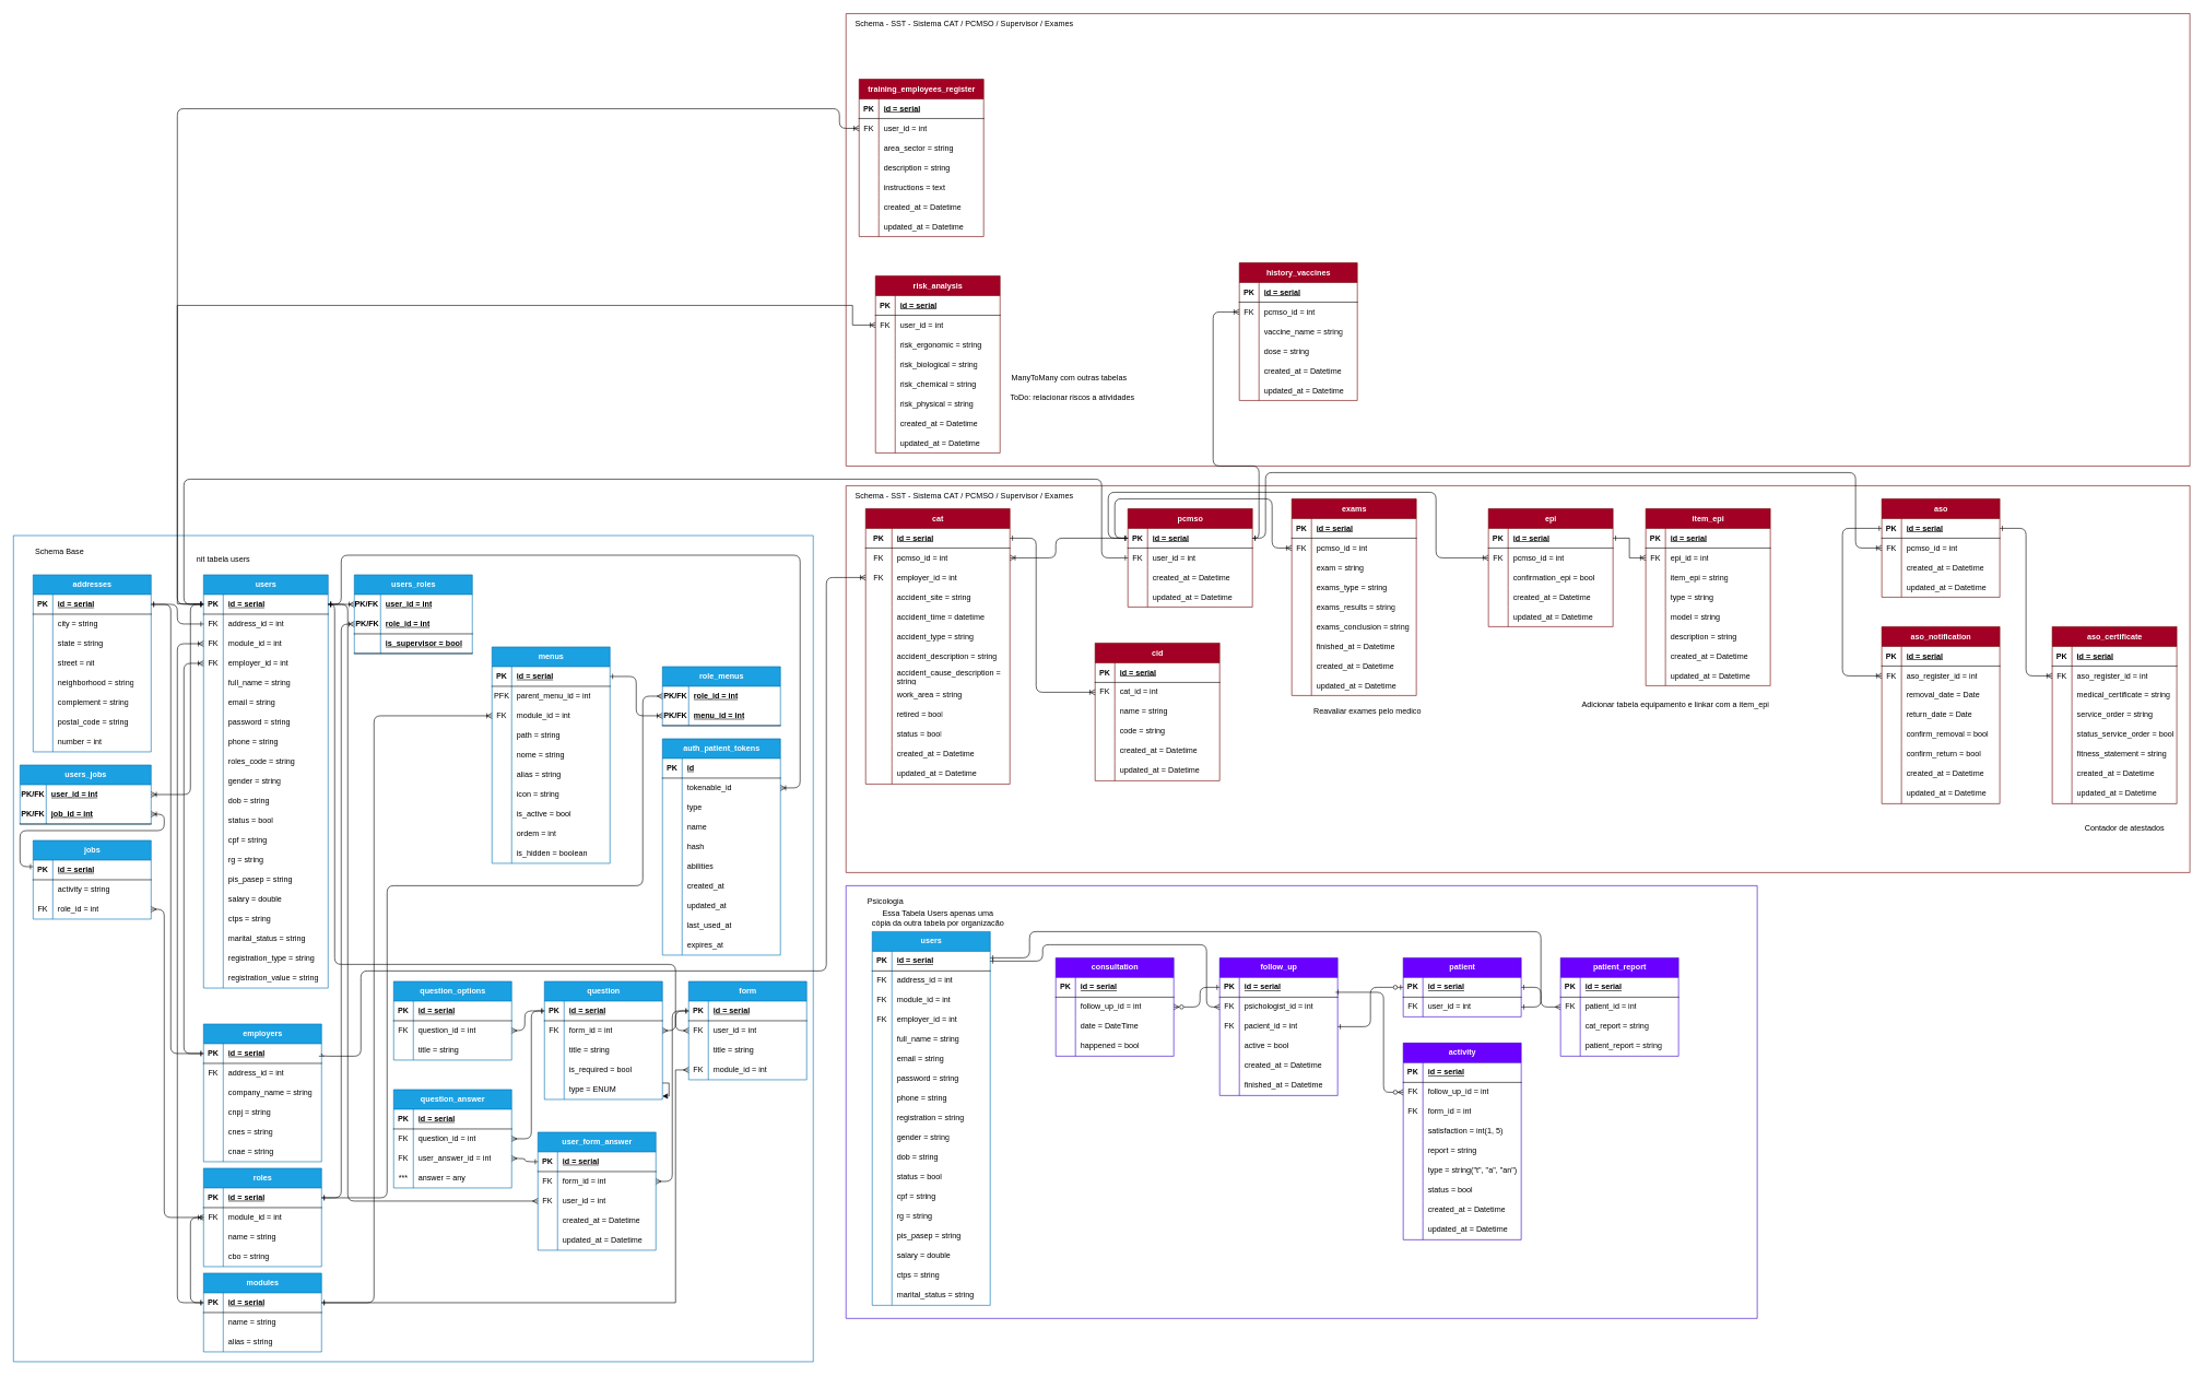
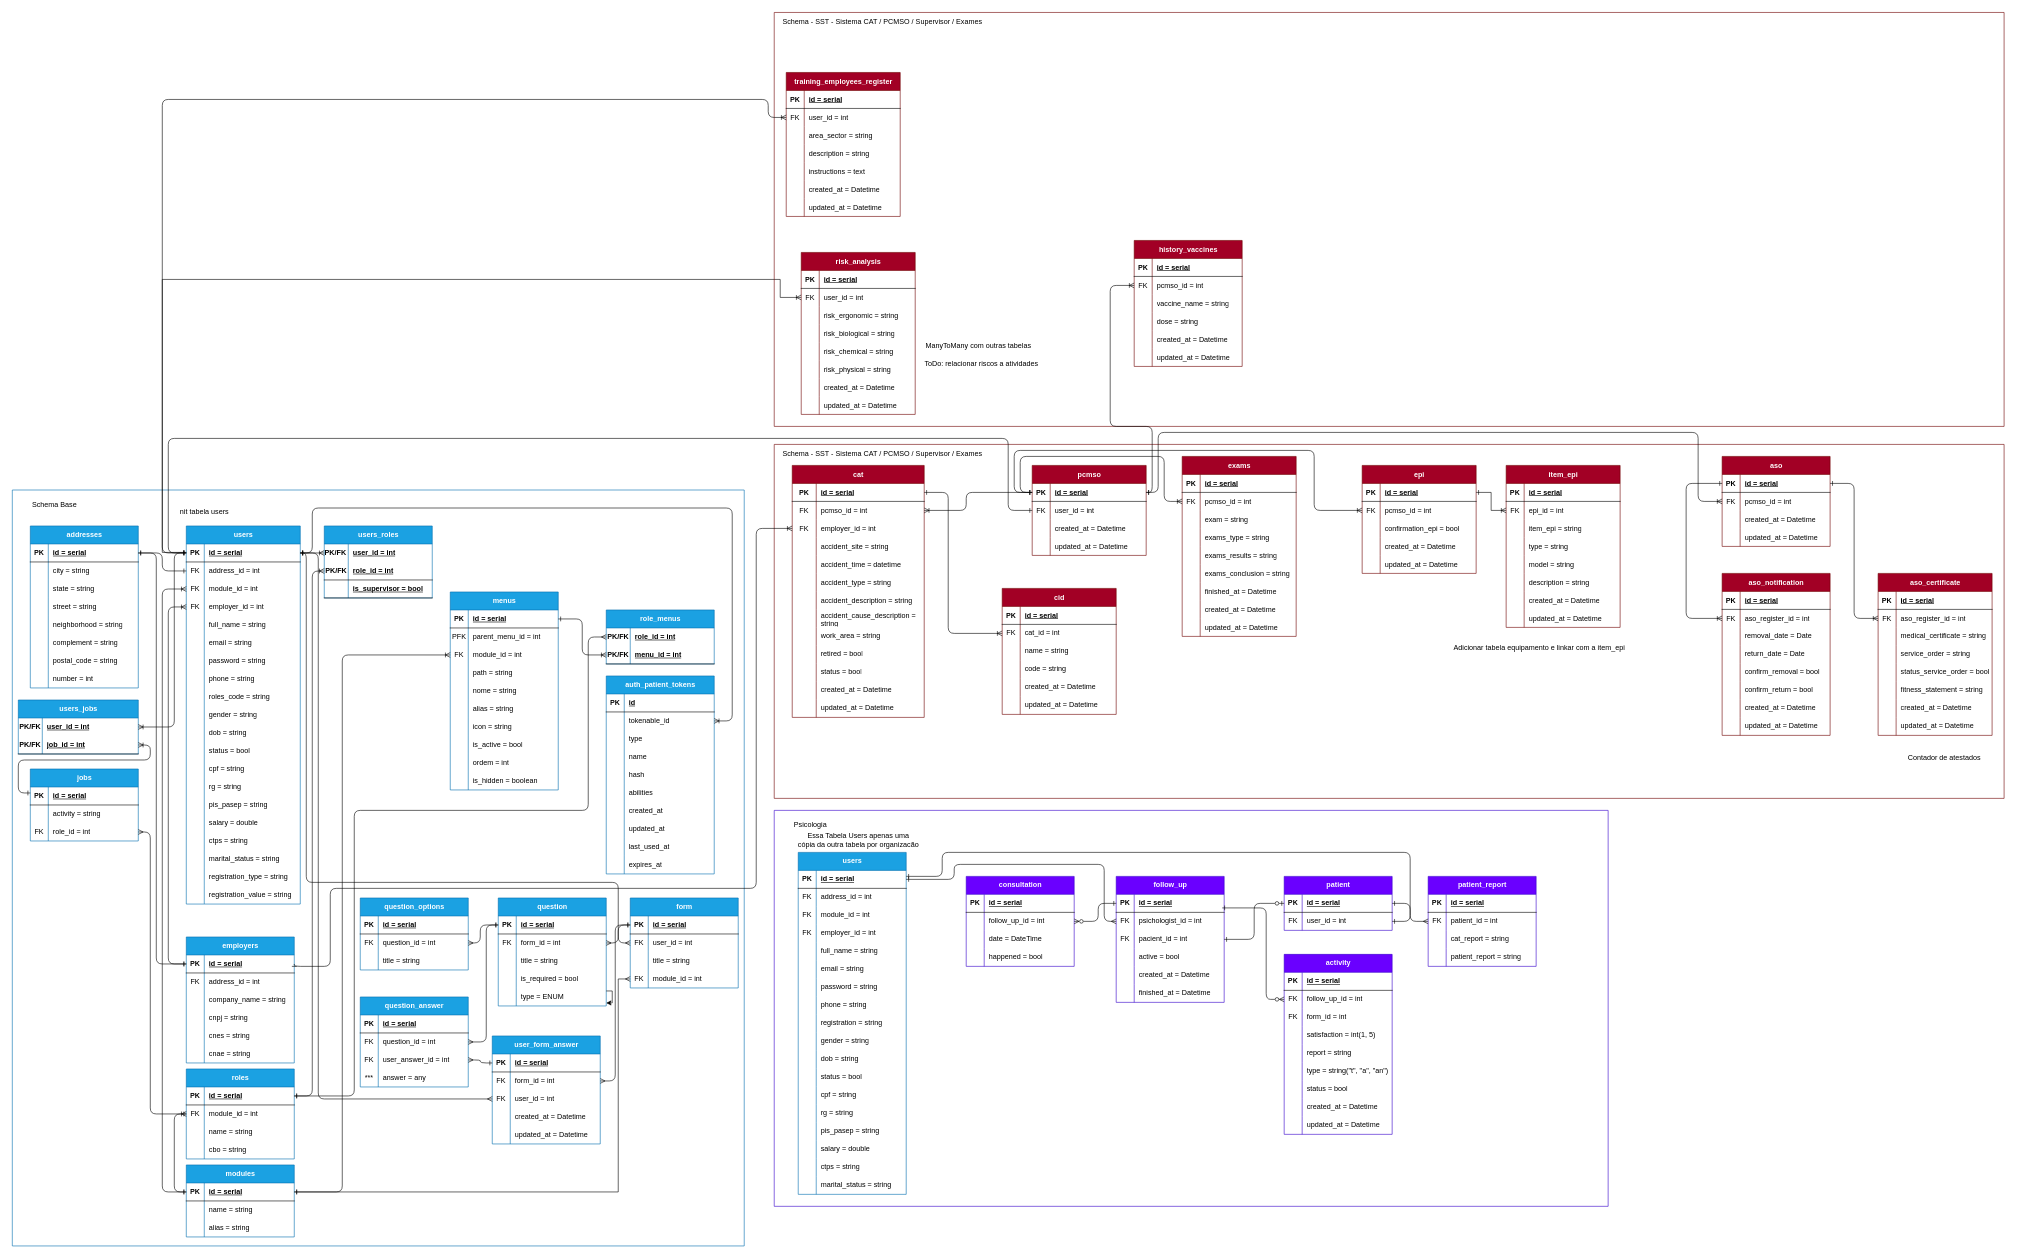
- <mxCell id="416" value="street = nit" style="shape=partialRectangle;connectable=0;fillColor=none;top=0;left=0;bottom=0;right=0;align=left;spacingLeft=6;overflow=hidden;whiteSpace=wrap;html=1;" parent="414" vertex="1"><mxGeometry x="30" width="150" height="30" as="geometry"><mxRectangle width="150" height="30" as="alternateBounds" /></mxGeometry></mxCell>
+ <mxCell id="416" value="street = string" style="shape=partialRectangle;connectable=0;fillColor=none;top=0;left=0;bottom=0;right=0;align=left;spacingLeft=6;overflow=hidden;whiteSpace=wrap;html=1;" parent="414" vertex="1"><mxGeometry x="30" width="150" height="30" as="geometry"><mxRectangle width="150" height="30" as="alternateBounds" /></mxGeometry></mxCell>
- <mxCell id="213" value="Adicionar tabela equipamento e linkar com a item_epi" style="text;html=1;align=center;verticalAlign=middle;resizable=0;points=[];autosize=1;strokeColor=none;fillColor=none;" parent="2" vertex="1"><mxGeometry x="1110" y="320" width="310" height="30" as="geometry" /></mxCell>
+ <mxCell id="213" value="Adicionar tabela equipamento e linkar com a item_epi" style="text;html=1;align=center;verticalAlign=middle;resizable=0;points=[];autosize=1;strokeColor=none;fillColor=none;" parent="2" vertex="1"><mxGeometry x="1120" y="325" width="310" height="30" as="geometry" /></mxCell>
- <mxCell id="212" value="Reavaliar exames pelo medico" style="text;html=1;align=center;verticalAlign=middle;resizable=0;points=[];autosize=1;strokeColor=none;fillColor=none;" parent="2" vertex="1"><mxGeometry x="700" y="330" width="190" height="30" as="geometry" /></mxCell>
